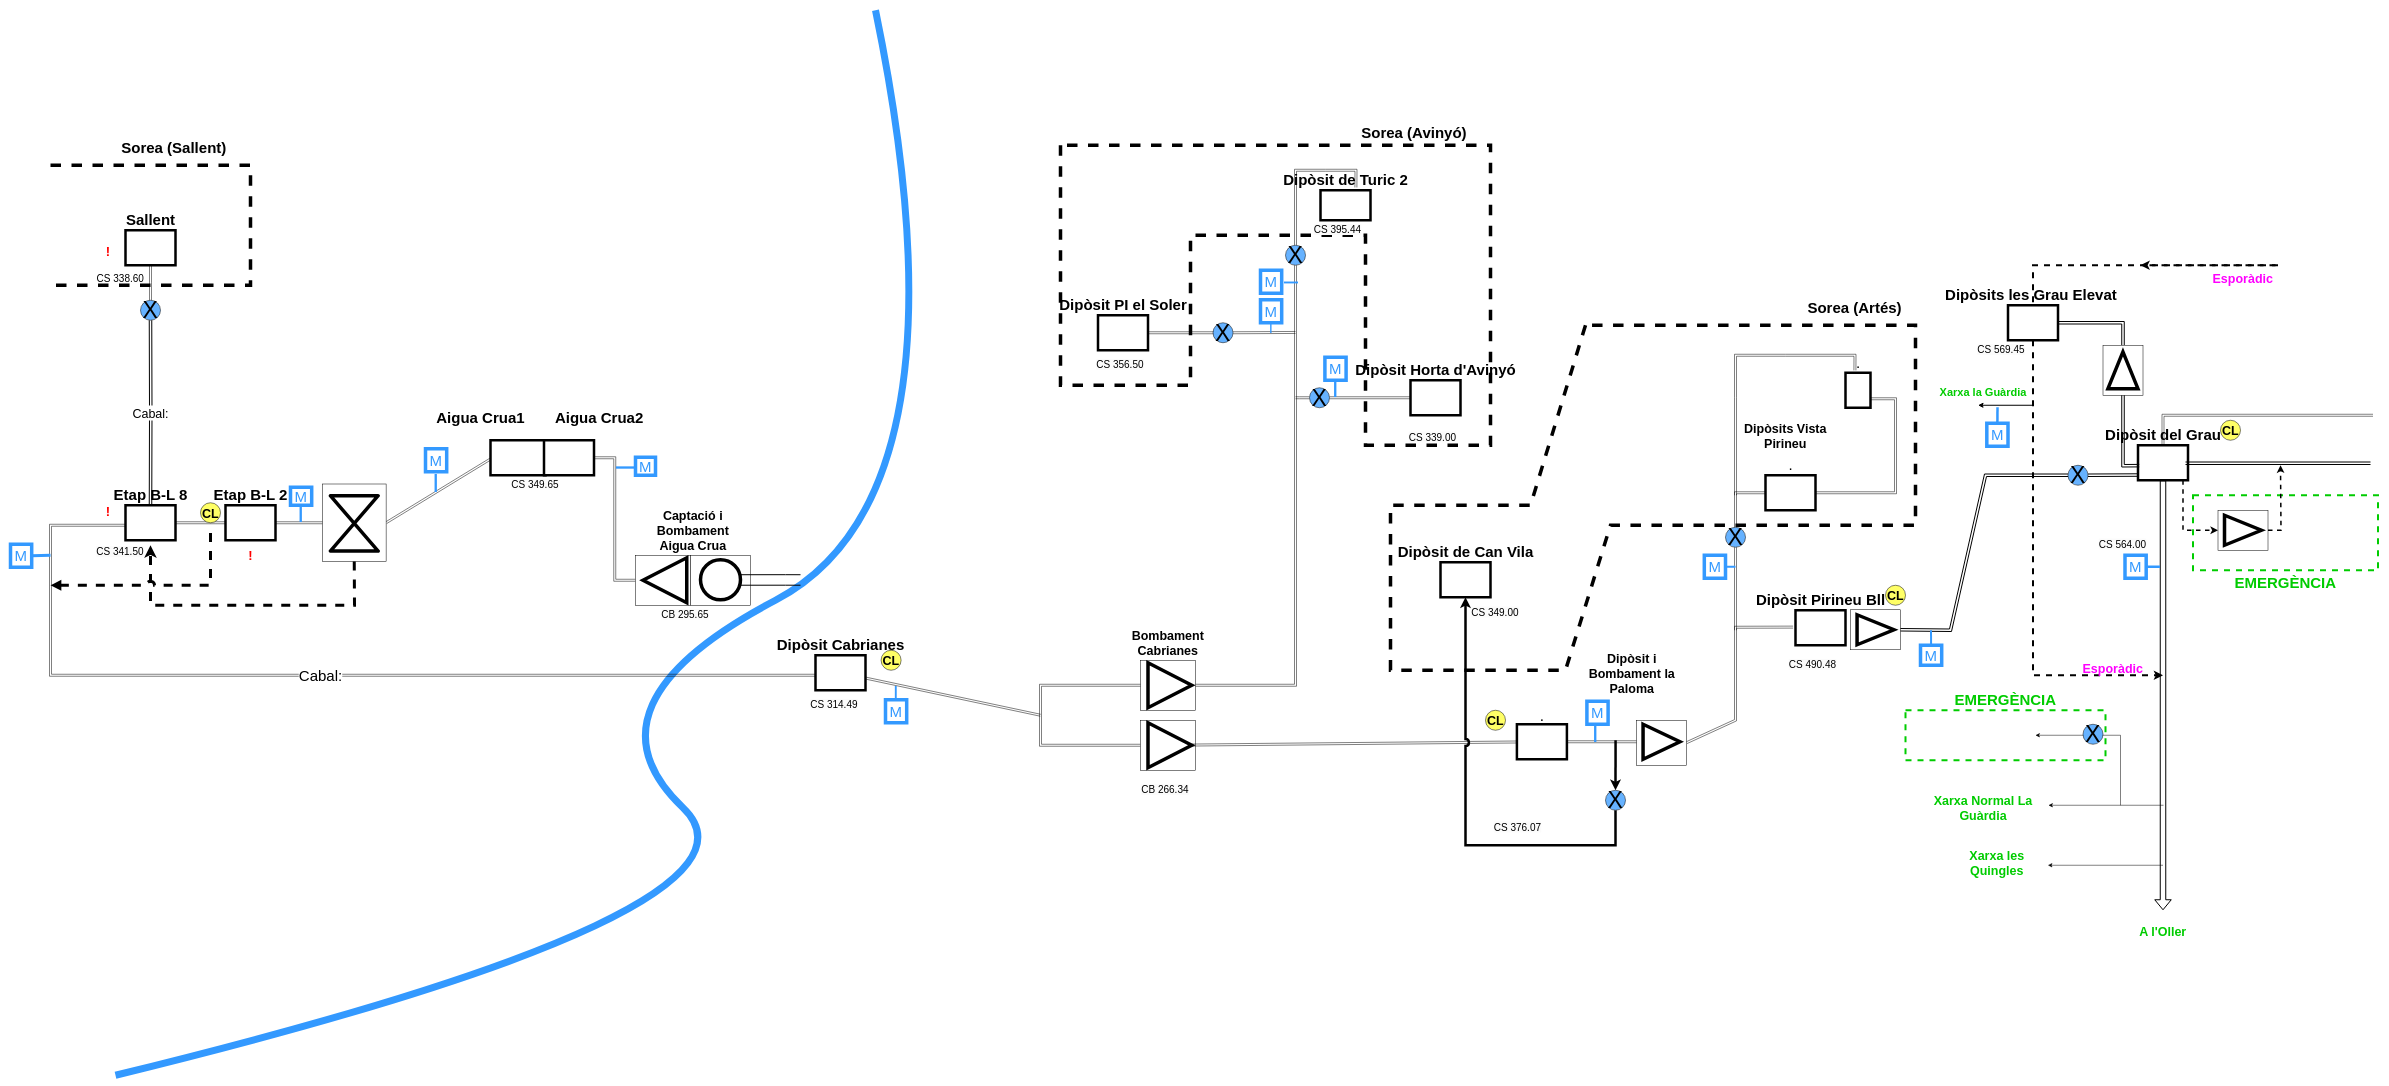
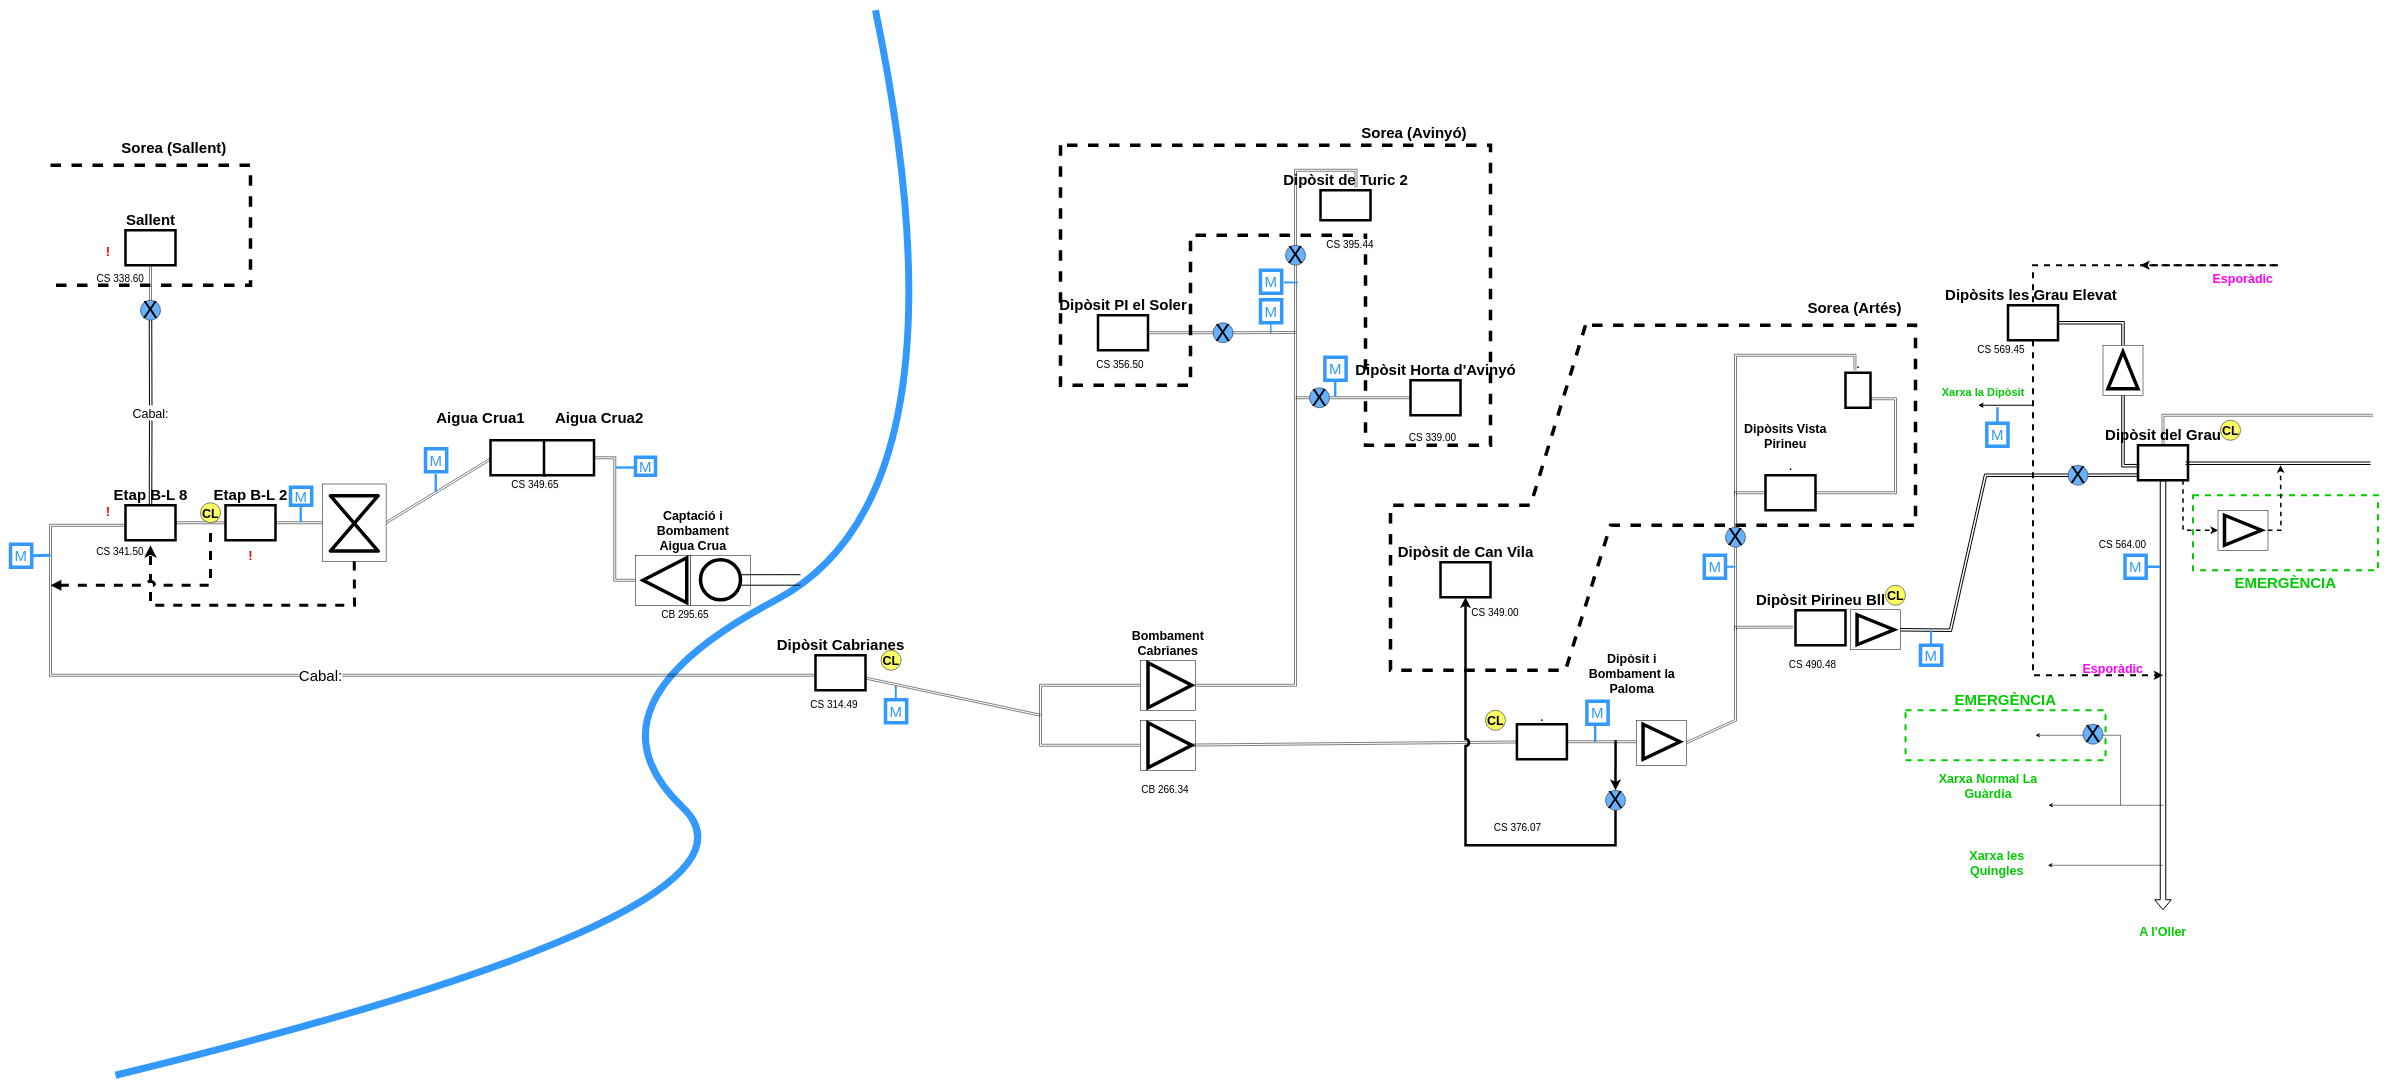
- <mxCell id="146" value="&lt;span style=&quot;color: rgb(0, 0, 0); font-family: Helvetica; font-size: 20px; font-style: normal; font-variant-ligatures: normal; font-variant-caps: normal; font-weight: 400; letter-spacing: normal; orphans: 2; text-align: center; text-indent: 0px; text-transform: none; widows: 2; word-spacing: 0px; -webkit-text-stroke-width: 0px; white-space: normal; background-color: rgb(251, 251, 251); text-decoration-thickness: initial; text-decoration-style: initial; text-decoration-color: initial; display: inline !important; float: none;&quot;&gt;CS 395.44&lt;/span&gt;" style="text;whiteSpace=wrap;html=1;" parent="1" vertex="1"><mxGeometry x="2625" y="440" width="130" height="50" as="geometry" /></mxCell>
+ <mxCell id="146" value="&lt;span style=&quot;color: rgb(0, 0, 0); font-family: Helvetica; font-size: 20px; font-style: normal; font-variant-ligatures: normal; font-variant-caps: normal; font-weight: 400; letter-spacing: normal; orphans: 2; text-align: center; text-indent: 0px; text-transform: none; widows: 2; word-spacing: 0px; -webkit-text-stroke-width: 0px; white-space: normal; background-color: rgb(251, 251, 251); text-decoration-thickness: initial; text-decoration-style: initial; text-decoration-color: initial; display: inline !important; float: none;&quot;&gt;CS 395.44&lt;/span&gt;" style="text;whiteSpace=wrap;html=1;" parent="1" vertex="1"><mxGeometry x="2650" y="470" width="130" height="50" as="geometry" /></mxCell>
- <mxCell id="134" value="&lt;font size=&quot;1&quot; color=&quot;#00cc00&quot; style=&quot;&quot;&gt;&lt;b style=&quot;font-size: 22px;&quot;&gt;Xarxa la Guàrdia&lt;/b&gt;&lt;/font&gt;" style="text;html=1;align=center;verticalAlign=middle;whiteSpace=wrap;rounded=0;" parent="1" vertex="1"><mxGeometry x="3847.5" y="770" width="234.76" height="30" as="geometry" /></mxCell>
+ <mxCell id="134" value="&lt;font size=&quot;1&quot; color=&quot;#00cc00&quot; style=&quot;&quot;&gt;&lt;b style=&quot;font-size: 22px;&quot;&gt;Xarxa la Dipòsit&lt;/b&gt;&lt;/font&gt;" style="text;html=1;align=center;verticalAlign=middle;whiteSpace=wrap;rounded=0;" parent="1" vertex="1"><mxGeometry x="3847.5" y="770" width="234.76" height="30" as="geometry" /></mxCell>
- <mxCell id="117" value="&lt;font size=&quot;1&quot; color=&quot;#00cc00&quot; style=&quot;&quot;&gt;&lt;b style=&quot;font-size: 25px;&quot;&gt;Xarxa Normal La Guàrdia&lt;/b&gt;&lt;/font&gt;" style="text;html=1;align=center;verticalAlign=middle;whiteSpace=wrap;rounded=0;" parent="1" vertex="1"><mxGeometry x="3847.5" y="1600" width="234.76" height="30" as="geometry" /></mxCell>
+ <mxCell id="117" value="&lt;font size=&quot;1&quot; color=&quot;#00cc00&quot; style=&quot;&quot;&gt;&lt;b style=&quot;font-size: 25px;&quot;&gt;Xarxa Normal La Guàrdia&lt;/b&gt;&lt;/font&gt;" style="text;html=1;align=center;verticalAlign=middle;whiteSpace=wrap;rounded=0;" parent="1" vertex="1"><mxGeometry x="3857.5" y="1555" width="234.76" height="30" as="geometry" /></mxCell>
